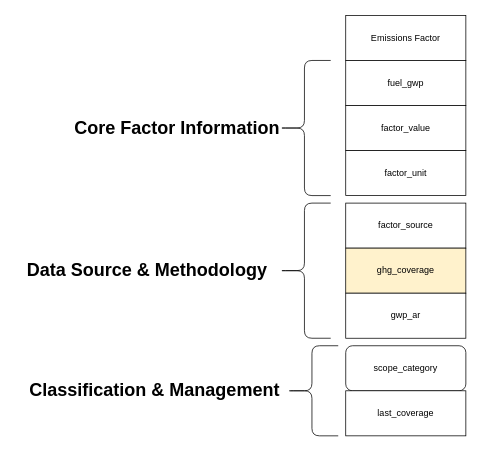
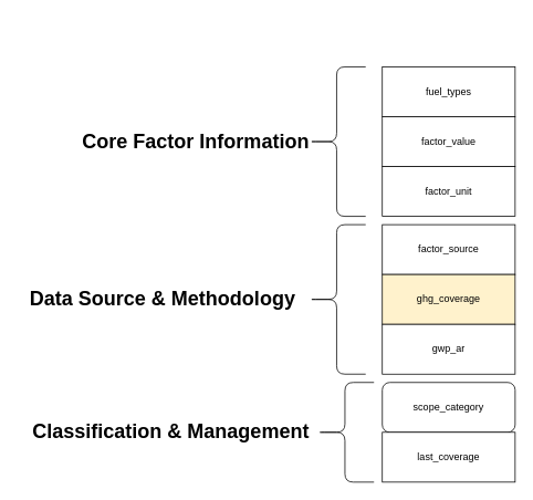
- <mxCell id="2" value="Emissions Factor" style="rounded=0;whiteSpace=wrap;html=1;" vertex="1" parent="1"><mxGeometry x="460" y="20" width="160" height="60" as="geometry" /></mxCell>
- <mxCell id="3" value="fuel_gwp" style="rounded=0;whiteSpace=wrap;html=1;" vertex="1" parent="1"><mxGeometry x="460" y="80" width="160" height="60" as="geometry" /></mxCell>
+ <mxCell id="3" value="fuel_types" style="rounded=0;whiteSpace=wrap;html=1;" vertex="1" parent="1"><mxGeometry x="460" y="80" width="160" height="60" as="geometry" /></mxCell>
